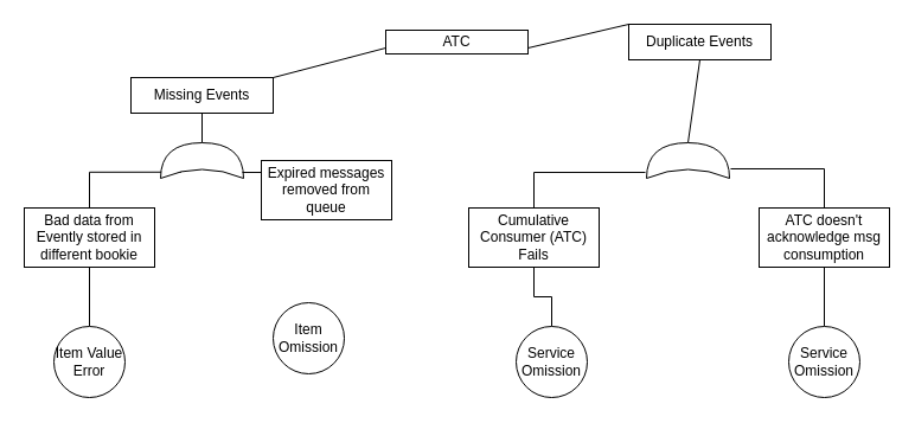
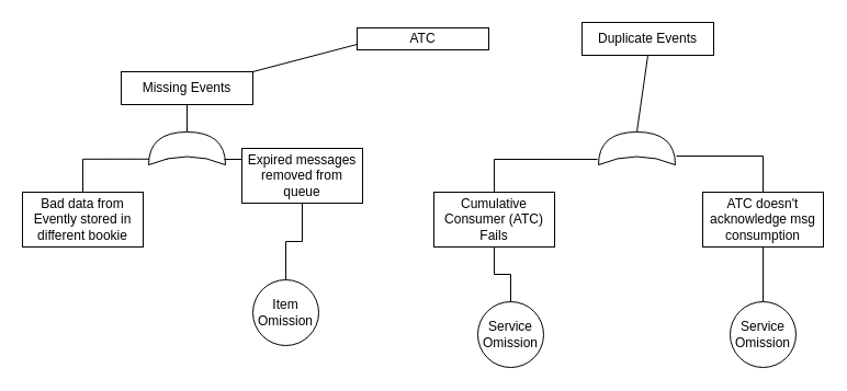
- <mxCell id="2" style="rounded=0;orthogonalLoop=1;jettySize=auto;html=1;exitX=1;exitY=0.75;exitDx=0;exitDy=0;entryX=0;entryY=0;entryDx=0;entryDy=0;endArrow=none;endFill=0;" edge="1" parent="1" source="3" target="14"><mxGeometry relative="1" as="geometry" /></mxCell>
+ <mxCell id="17" style="edgeStyle=orthogonalEdgeStyle;rounded=0;orthogonalLoop=1;jettySize=auto;html=1;exitX=0.5;exitY=1;exitDx=0;exitDy=0;entryX=0.5;entryY=0;entryDx=0;entryDy=0;endArrow=none;endFill=0;" edge="1" parent="1" source="18" target="12"><mxGeometry relative="1" as="geometry" /></mxCell>
- <mxCell id="9" style="edgeStyle=orthogonalEdgeStyle;rounded=0;orthogonalLoop=1;jettySize=auto;html=1;exitX=0.5;exitY=1;exitDx=0;exitDy=0;entryX=0.5;entryY=0;entryDx=0;entryDy=0;endArrow=none;endFill=0;" edge="1" parent="1" source="10" target="11"><mxGeometry relative="1" as="geometry" /></mxCell>
- <mxCell id="11" value="Item Value Error" style="ellipse;whiteSpace=wrap;html=1;aspect=fixed;" vertex="1" parent="1"><mxGeometry x="45" y="275" width="60" height="60" as="geometry" /></mxCell>
